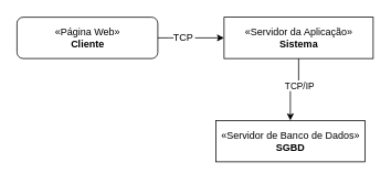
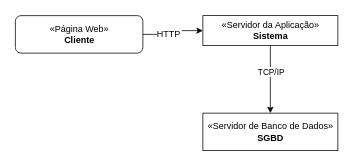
- <mxCell id="6" value="TCP" style="line;strokeWidth=1;fillColor=none;align=left;verticalAlign=middle;spacingTop=-1;spacingLeft=3;spacingRight=3;rotatable=0;labelPosition=right;points=[];portConstraint=eastwest;" vertex="1" parent="1"><mxGeometry x="190" y="41" width="14" height="8" as="geometry" /></mxCell>
+ <mxCell id="6" value="HTTP" style="line;strokeWidth=1;fillColor=none;align=left;verticalAlign=middle;spacingTop=-1;spacingLeft=3;spacingRight=3;rotatable=0;labelPosition=right;points=[];portConstraint=eastwest;" vertex="1" parent="1"><mxGeometry x="190" y="41" width="14" height="8" as="geometry" /></mxCell>
- <mxCell id="4" value="«Servidor da Aplicação»&lt;br&gt;&lt;b&gt;Sistema&lt;br&gt;&lt;/b&gt;" style="html=1;" vertex="1" parent="1"><mxGeometry x="270" y="20" width="180" height="50" as="geometry" /></mxCell>
+ <mxCell id="4" value="«Servidor da Aplicação»&lt;br&gt;&lt;b&gt;Sistema&lt;br&gt;&lt;/b&gt;" style="html=1;" vertex="1" parent="1"><mxGeometry x="270" y="20" width="180" height="40" as="geometry" /></mxCell>
- <mxCell id="3" value="«Servidor de Banco de Dados»&lt;br&gt;&lt;b&gt;SGBD&lt;/b&gt;" style="html=1;" vertex="1" parent="1"><mxGeometry x="260" y="145" width="180" height="50" as="geometry" /></mxCell>
+ <mxCell id="3" value="«Servidor de Banco de Dados»&lt;br&gt;&lt;b&gt;SGBD&lt;/b&gt;" style="html=1;" vertex="1" parent="1"><mxGeometry x="270" y="150" width="180" height="50" as="geometry" /></mxCell>
